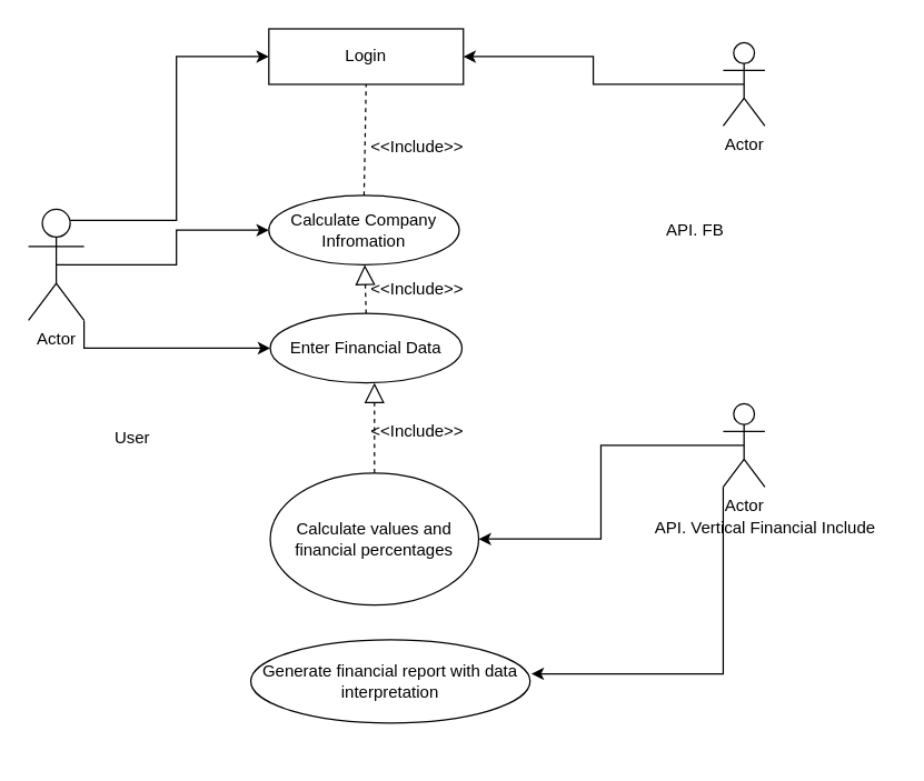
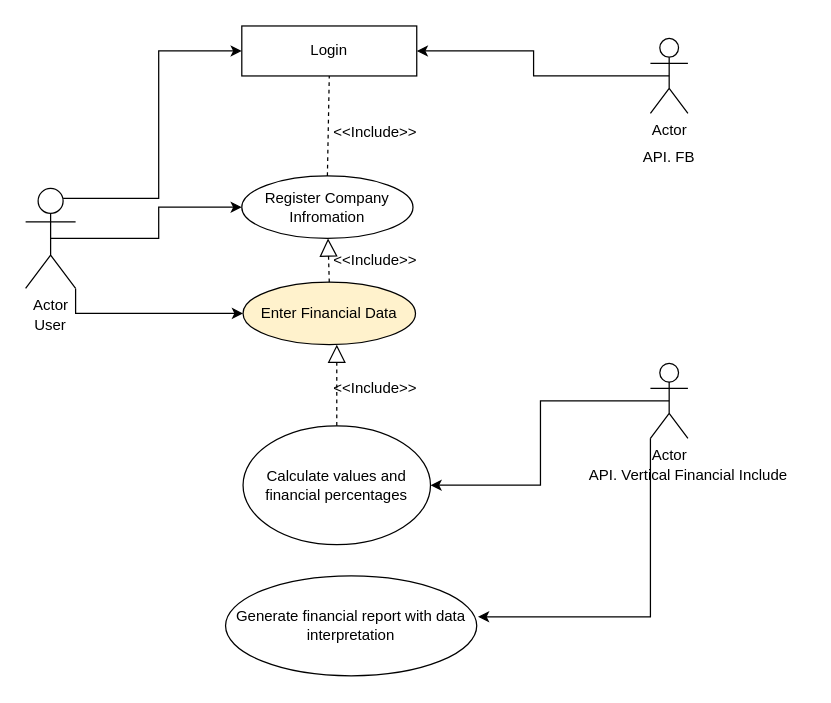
- <mxCell id="8" value="Calculate Company Infromation" style="ellipse;whiteSpace=wrap;html=1;" vertex="1" parent="1"><mxGeometry x="193" y="140" width="137" height="50" as="geometry" /></mxCell>
+ <mxCell id="8" value="Register Company Infromation" style="ellipse;whiteSpace=wrap;html=1;" vertex="1" parent="1"><mxGeometry x="193" y="140" width="137" height="50" as="geometry" /></mxCell>
- <mxCell id="12" value="API. FB" style="text;html=1;strokeColor=none;fillColor=none;align=center;verticalAlign=middle;whiteSpace=wrap;rounded=0;" vertex="1" parent="1"><mxGeometry x="475" y="155" width="50" height="20" as="geometry" /></mxCell>
+ <mxCell id="12" value="API. FB" style="text;html=1;strokeColor=none;fillColor=none;align=center;verticalAlign=middle;whiteSpace=wrap;rounded=0;" vertex="1" parent="1"><mxGeometry x="510" y="115" width="50" height="20" as="geometry" /></mxCell>
- <mxCell id="9" value="Enter Financial Data" style="ellipse;whiteSpace=wrap;html=1;" vertex="1" parent="1"><mxGeometry x="194" y="225" width="138" height="50" as="geometry" /></mxCell>
+ <mxCell id="9" value="Enter Financial Data" style="ellipse;whiteSpace=wrap;html=1;fillColor=#fff2cc;" vertex="1" parent="1"><mxGeometry x="194" y="225" width="138" height="50" as="geometry" /></mxCell>
- <mxCell id="6" value="User" style="text;html=1;strokeColor=none;fillColor=none;align=center;verticalAlign=middle;whiteSpace=wrap;rounded=0;" vertex="1" parent="1"><mxGeometry x="75" y="305" width="40" height="20" as="geometry" /></mxCell>
+ <mxCell id="6" value="User" style="text;html=1;strokeColor=none;fillColor=none;align=center;verticalAlign=middle;whiteSpace=wrap;rounded=0;" vertex="1" parent="1"><mxGeometry x="20" y="250" width="40" height="20" as="geometry" /></mxCell>
- <mxCell id="24" value="Generate financial report with data interpretation" style="ellipse;whiteSpace=wrap;html=1;" vertex="1" parent="1"><mxGeometry x="180" y="460" width="201" height="60" as="geometry" /></mxCell>
+ <mxCell id="24" value="Generate financial report with data interpretation" style="ellipse;whiteSpace=wrap;html=1;" vertex="1" parent="1"><mxGeometry x="180" y="460" width="201" height="80" as="geometry" /></mxCell>
